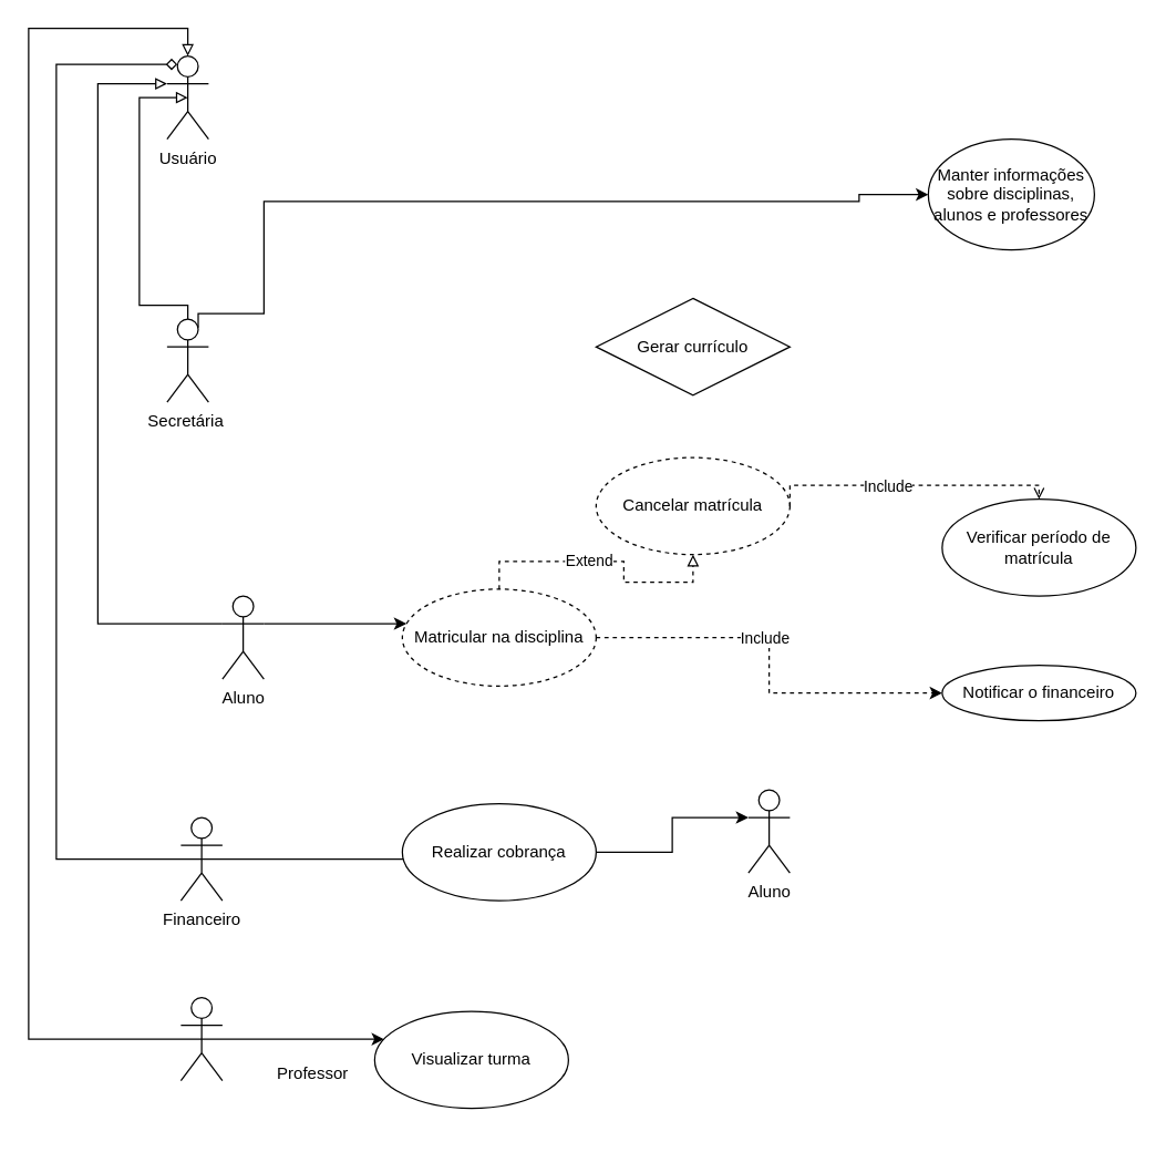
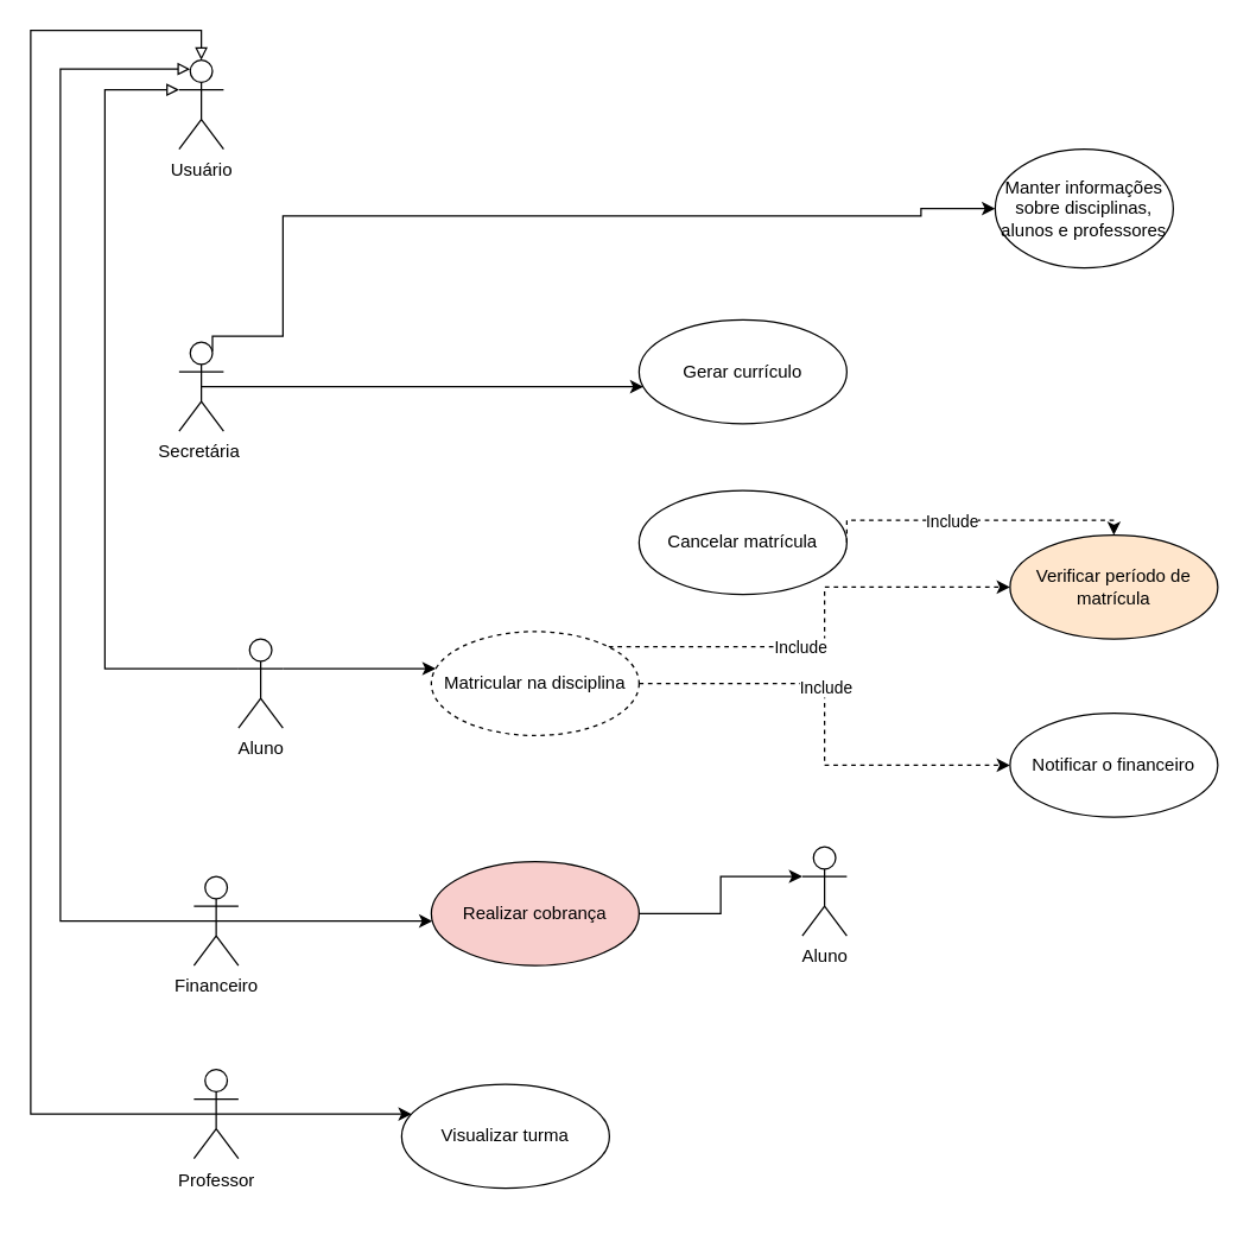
- <mxCell id="18" style="edgeStyle=orthogonalEdgeStyle;rounded=0;orthogonalLoop=1;jettySize=auto;html=1;entryX=0.25;entryY=0.1;entryDx=0;entryDy=0;entryPerimeter=0;endArrow=diamond;endFill=0;exitX=0.5;exitY=0.5;exitDx=0;exitDy=0;exitPerimeter=0;" edge="1" parent="1" source="19" target="28"><mxGeometry relative="1" as="geometry"><Array as="points"><mxPoint x="40" y="620" /><mxPoint x="40" y="46" /></Array></mxGeometry></mxCell>
+ <mxCell id="18" style="edgeStyle=orthogonalEdgeStyle;rounded=0;orthogonalLoop=1;jettySize=auto;html=1;entryX=0.25;entryY=0.1;entryDx=0;entryDy=0;entryPerimeter=0;endArrow=block;endFill=0;exitX=0.5;exitY=0.5;exitDx=0;exitDy=0;exitPerimeter=0;" edge="1" parent="1" source="19" target="28"><mxGeometry relative="1" as="geometry"><Array as="points"><mxPoint x="40" y="620" /><mxPoint x="40" y="46" /></Array></mxGeometry></mxCell>
- <mxCell id="4" style="edgeStyle=orthogonalEdgeStyle;rounded=0;orthogonalLoop=1;jettySize=auto;html=1;exitX=0.5;exitY=0;exitDx=0;exitDy=0;exitPerimeter=0;endArrow=block;endFill=0;entryX=0.5;entryY=0.5;entryDx=0;entryDy=0;entryPerimeter=0;" edge="1" parent="1" source="5" target="28"><mxGeometry relative="1" as="geometry"><mxPoint x="110" y="90" as="targetPoint" /><Array as="points"><mxPoint x="135" y="220" /><mxPoint x="100" y="220" /><mxPoint x="100" y="70" /></Array></mxGeometry></mxCell>
- <mxCell id="6" value="Gerar currículo" style="rhombus;whiteSpace=wrap;html=1;" vertex="1" parent="1"><mxGeometry x="430" y="215" width="140" height="70" as="geometry" /></mxCell>
+ <mxCell id="6" value="Gerar currículo" style="ellipse;whiteSpace=wrap;html=1;" vertex="1" parent="1"><mxGeometry x="430" y="215" width="140" height="70" as="geometry" /></mxCell>
+ <mxCell id="2" style="edgeStyle=orthogonalEdgeStyle;rounded=0;orthogonalLoop=1;jettySize=auto;html=1;exitX=0.5;exitY=0.5;exitDx=0;exitDy=0;exitPerimeter=0;" edge="1" parent="1" source="5" target="6"><mxGeometry relative="1" as="geometry"><Array as="points"><mxPoint x="360" y="260" /><mxPoint x="360" y="260" /></Array></mxGeometry></mxCell>
- <mxCell id="32" style="edgeStyle=orthogonalEdgeStyle;rounded=0;orthogonalLoop=1;jettySize=auto;html=1;exitX=1;exitY=0.5;exitDx=0;exitDy=0;dashed=1;entryX=0.5;entryY=0;entryDx=0;entryDy=0;endArrow=open;" edge="1" parent="1" source="16" target="29"><mxGeometry relative="1" as="geometry"><mxPoint x="569.497" y="440.251" as="sourcePoint" /><mxPoint x="690" y="405" as="targetPoint" /><Array as="points"><mxPoint x="570" y="350" /><mxPoint x="750" y="350" /></Array></mxGeometry></mxCell>
+ <mxCell id="32" style="edgeStyle=orthogonalEdgeStyle;rounded=0;orthogonalLoop=1;jettySize=auto;html=1;exitX=1;exitY=0.5;exitDx=0;exitDy=0;dashed=1;entryX=0.5;entryY=0;entryDx=0;entryDy=0;" edge="1" parent="1" source="16" target="29"><mxGeometry relative="1" as="geometry"><mxPoint x="569.497" y="440.251" as="sourcePoint" /><mxPoint x="690" y="405" as="targetPoint" /><Array as="points"><mxPoint x="570" y="350" /><mxPoint x="750" y="350" /></Array></mxGeometry></mxCell>
- <mxCell id="16" value="Cancelar matrícula" style="ellipse;whiteSpace=wrap;html=1;dashed=1;" vertex="1" parent="1"><mxGeometry x="430" y="330" width="140" height="70" as="geometry" /></mxCell>
+ <mxCell id="16" value="Cancelar matrícula" style="ellipse;whiteSpace=wrap;html=1;" vertex="1" parent="1"><mxGeometry x="430" y="330" width="140" height="70" as="geometry" /></mxCell>
- <mxCell id="29" value="Verificar período de matrícula" style="ellipse;whiteSpace=wrap;html=1;" vertex="1" parent="1"><mxGeometry x="680" y="360" width="140" height="70" as="geometry" /></mxCell>
+ <mxCell id="29" value="Verificar período de matrícula" style="ellipse;whiteSpace=wrap;html=1;fillColor=#ffe6cc;" vertex="1" parent="1"><mxGeometry x="680" y="360" width="140" height="70" as="geometry" /></mxCell>
- <mxCell id="13" style="edgeStyle=orthogonalEdgeStyle;rounded=0;orthogonalLoop=1;jettySize=auto;html=1;exitX=0.5;exitY=0;exitDx=0;exitDy=0;entryX=0.5;entryY=1;entryDx=0;entryDy=0;endArrow=block;endFill=0;dashed=1;" edge="1" parent="1" source="15" target="16"><mxGeometry relative="1" as="geometry" /></mxCell>
- <mxCell id="14" value="Extend" style="edgeLabel;html=1;align=center;verticalAlign=middle;resizable=0;points=[];" connectable="0" vertex="1" parent="13"><mxGeometry x="-0.139" y="1" relative="1" as="geometry"><mxPoint as="offset" /></mxGeometry></mxCell>
+ <mxCell id="30" style="edgeStyle=orthogonalEdgeStyle;rounded=0;orthogonalLoop=1;jettySize=auto;html=1;exitX=1;exitY=0;exitDx=0;exitDy=0;dashed=1;" edge="1" parent="1" source="15" target="29"><mxGeometry relative="1" as="geometry"><mxPoint x="590" y="465" as="sourcePoint" /></mxGeometry></mxCell>
+ <mxCell id="31" value="Include" style="edgeLabel;html=1;align=center;verticalAlign=middle;resizable=0;points=[];" connectable="0" vertex="1" parent="30"><mxGeometry x="-0.167" relative="1" as="geometry"><mxPoint as="offset" /></mxGeometry></mxCell>
- <mxCell id="20" value="Notificar o financeiro" style="ellipse;whiteSpace=wrap;html=1;" vertex="1" parent="1"><mxGeometry x="680" y="480" width="140" height="40" as="geometry" /></mxCell>
+ <mxCell id="20" value="Notificar o financeiro" style="ellipse;whiteSpace=wrap;html=1;" vertex="1" parent="1"><mxGeometry x="680" y="480" width="140" height="70" as="geometry" /></mxCell>
- <mxCell id="22" value="Realizar cobrança" style="ellipse;whiteSpace=wrap;html=1;" vertex="1" parent="1"><mxGeometry x="290" y="580" width="140" height="70" as="geometry" /></mxCell>
+ <mxCell id="22" value="Realizar cobrança" style="ellipse;whiteSpace=wrap;html=1;fillColor=#f8cecc;" vertex="1" parent="1"><mxGeometry x="290" y="580" width="140" height="70" as="geometry" /></mxCell>
- <mxCell id="17" style="edgeStyle=orthogonalEdgeStyle;rounded=0;orthogonalLoop=1;jettySize=auto;html=1;exitX=0.5;exitY=0.5;exitDx=0;exitDy=0;exitPerimeter=0;endArrow=none;" edge="1" parent="1" source="19" target="22"><mxGeometry relative="1" as="geometry"><Array as="points"><mxPoint x="250" y="620" /><mxPoint x="250" y="620" /></Array></mxGeometry></mxCell>
+ <mxCell id="17" style="edgeStyle=orthogonalEdgeStyle;rounded=0;orthogonalLoop=1;jettySize=auto;html=1;exitX=0.5;exitY=0.5;exitDx=0;exitDy=0;exitPerimeter=0;" edge="1" parent="1" source="19" target="22"><mxGeometry relative="1" as="geometry"><Array as="points"><mxPoint x="250" y="620" /><mxPoint x="250" y="620" /></Array></mxGeometry></mxCell>
- <mxCell id="26" value="Professor" style="text;html=1;align=center;verticalAlign=middle;resizable=0;points=[];autosize=1;strokeColor=none;fillColor=none;" vertex="1" parent="1"><mxGeometry x="190" y="760" width="70" height="30" as="geometry" /></mxCell>
+ <mxCell id="26" value="Professor" style="text;html=1;align=center;verticalAlign=middle;resizable=0;points=[];autosize=1;strokeColor=none;fillColor=none;" vertex="1" parent="1"><mxGeometry x="110" y="780" width="70" height="30" as="geometry" /></mxCell>
